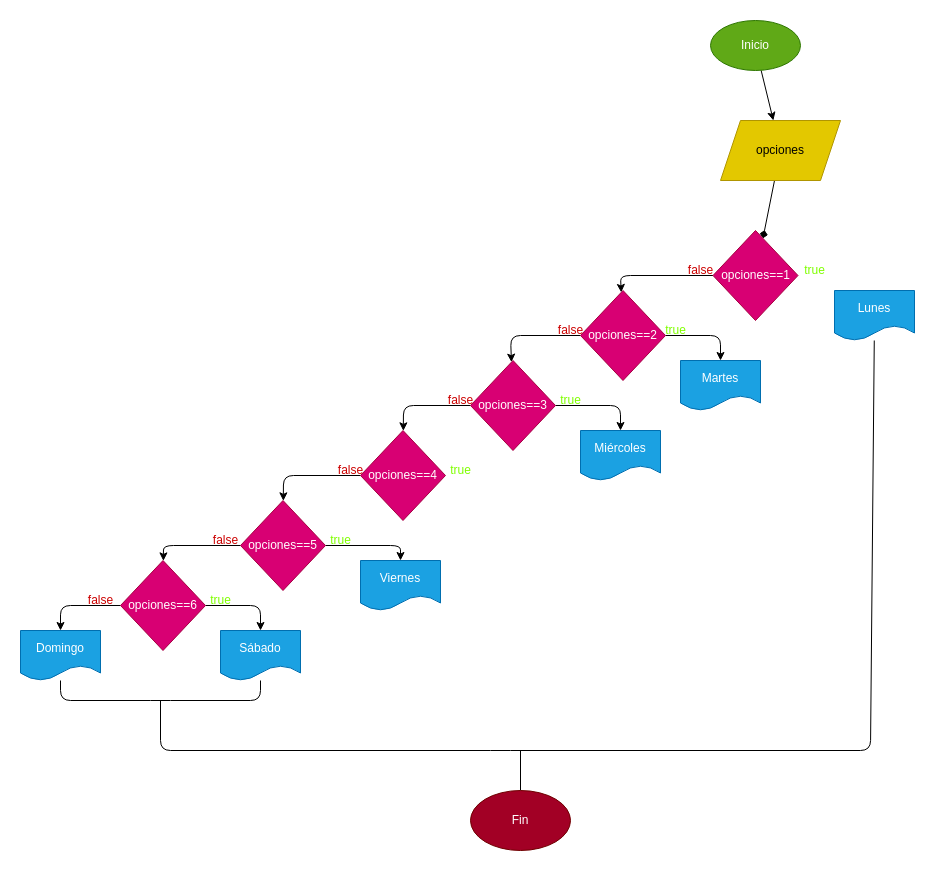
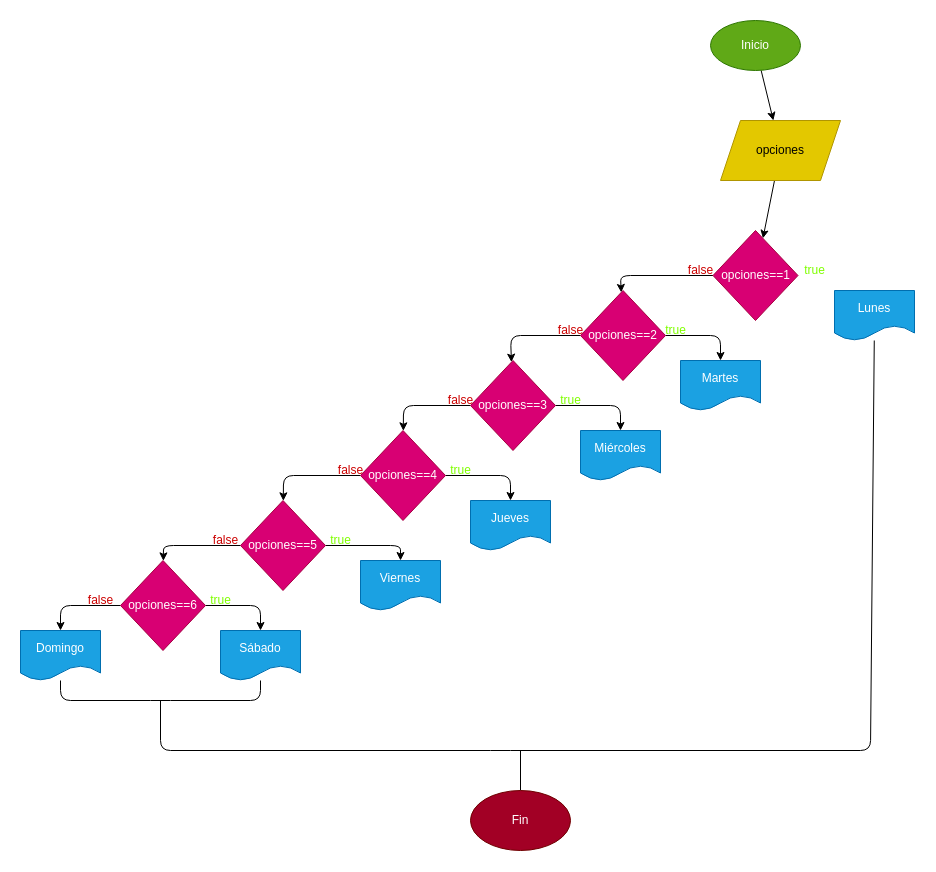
- <mxCell id="4" value="" style="edgeStyle=none;html=1;endArrow=diamond;" edge="1" parent="1" source="5" target="7"><mxGeometry relative="1" as="geometry" /></mxCell>
+ <mxCell id="4" value="" style="edgeStyle=none;html=1;" edge="1" parent="1" source="5" target="7"><mxGeometry relative="1" as="geometry" /></mxCell>
+ <mxCell id="18" style="edgeStyle=none;html=1;" edge="1" parent="1" source="20" target="21"><mxGeometry relative="1" as="geometry"><Array as="points"><mxPoint x="510" y="475" /></Array></mxGeometry></mxCell>
+ <mxCell id="21" value="Jueves" style="shape=document;whiteSpace=wrap;html=1;boundedLbl=1;fillColor=#1ba1e2;fontColor=#ffffff;strokeColor=#006EAF;" vertex="1" parent="1"><mxGeometry x="470" y="500" width="80" height="50" as="geometry" /></mxCell>
